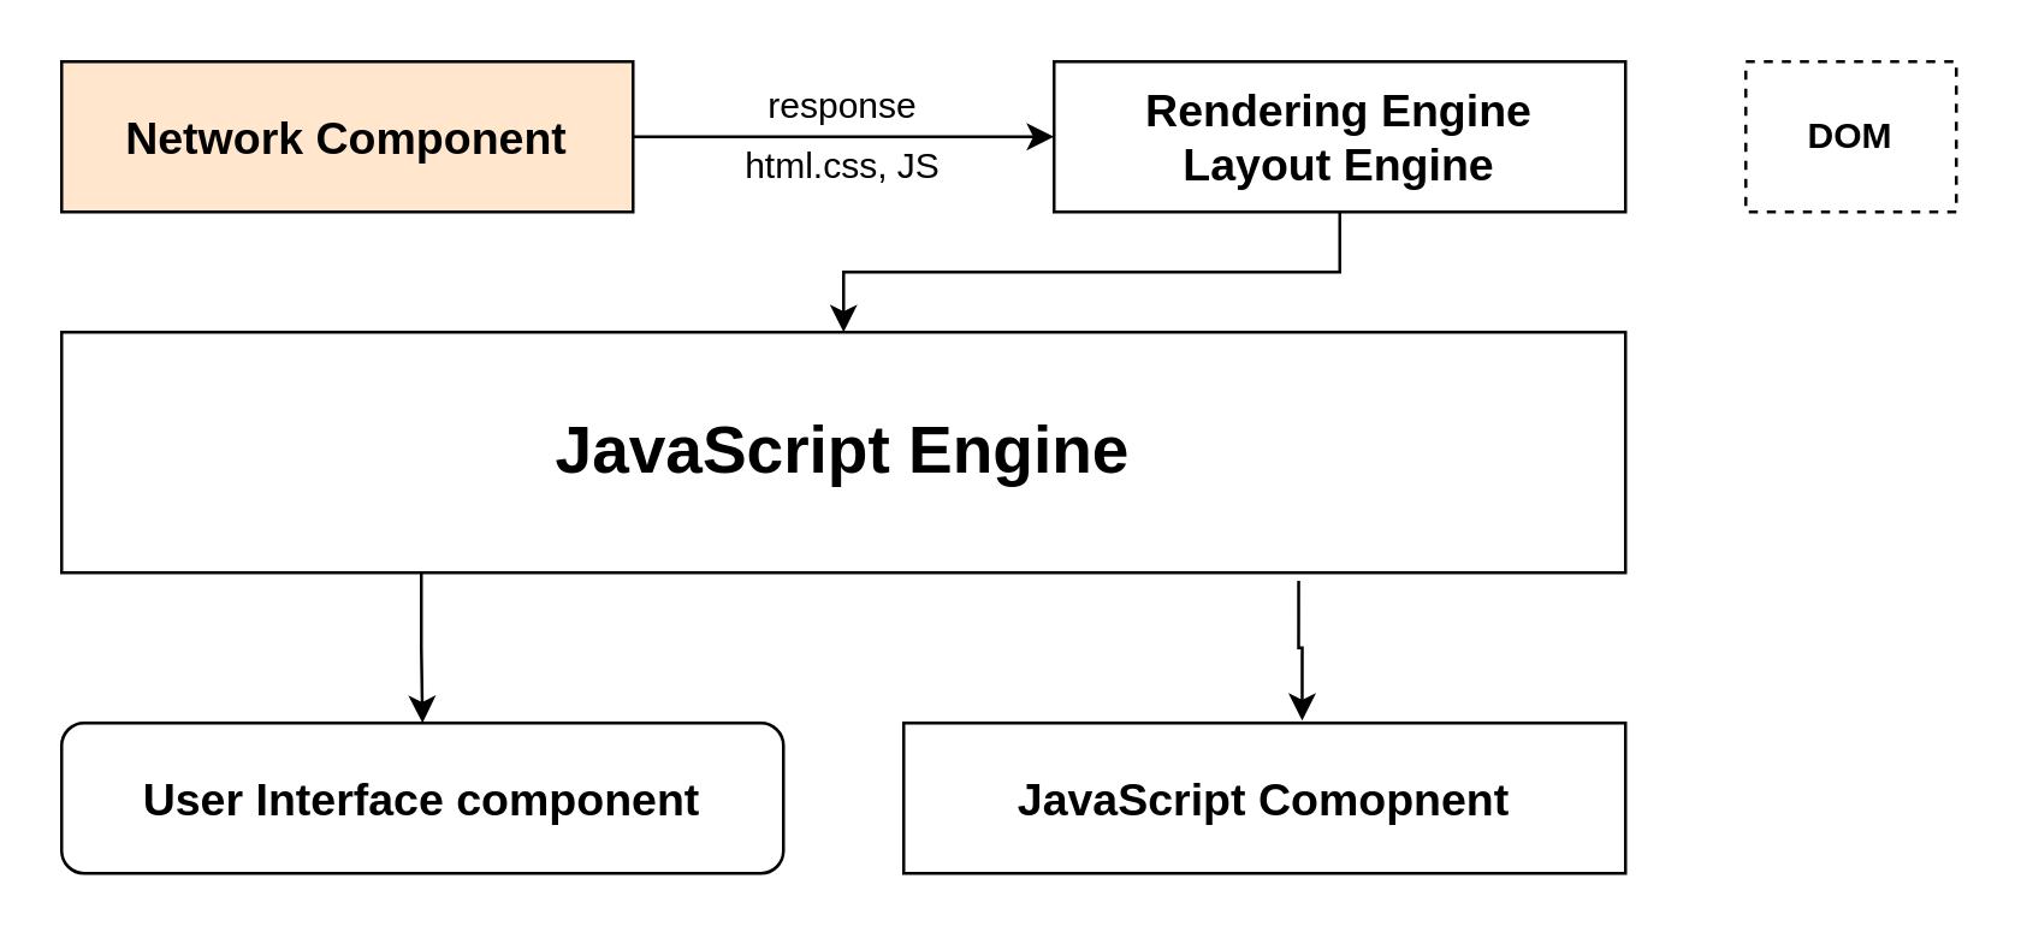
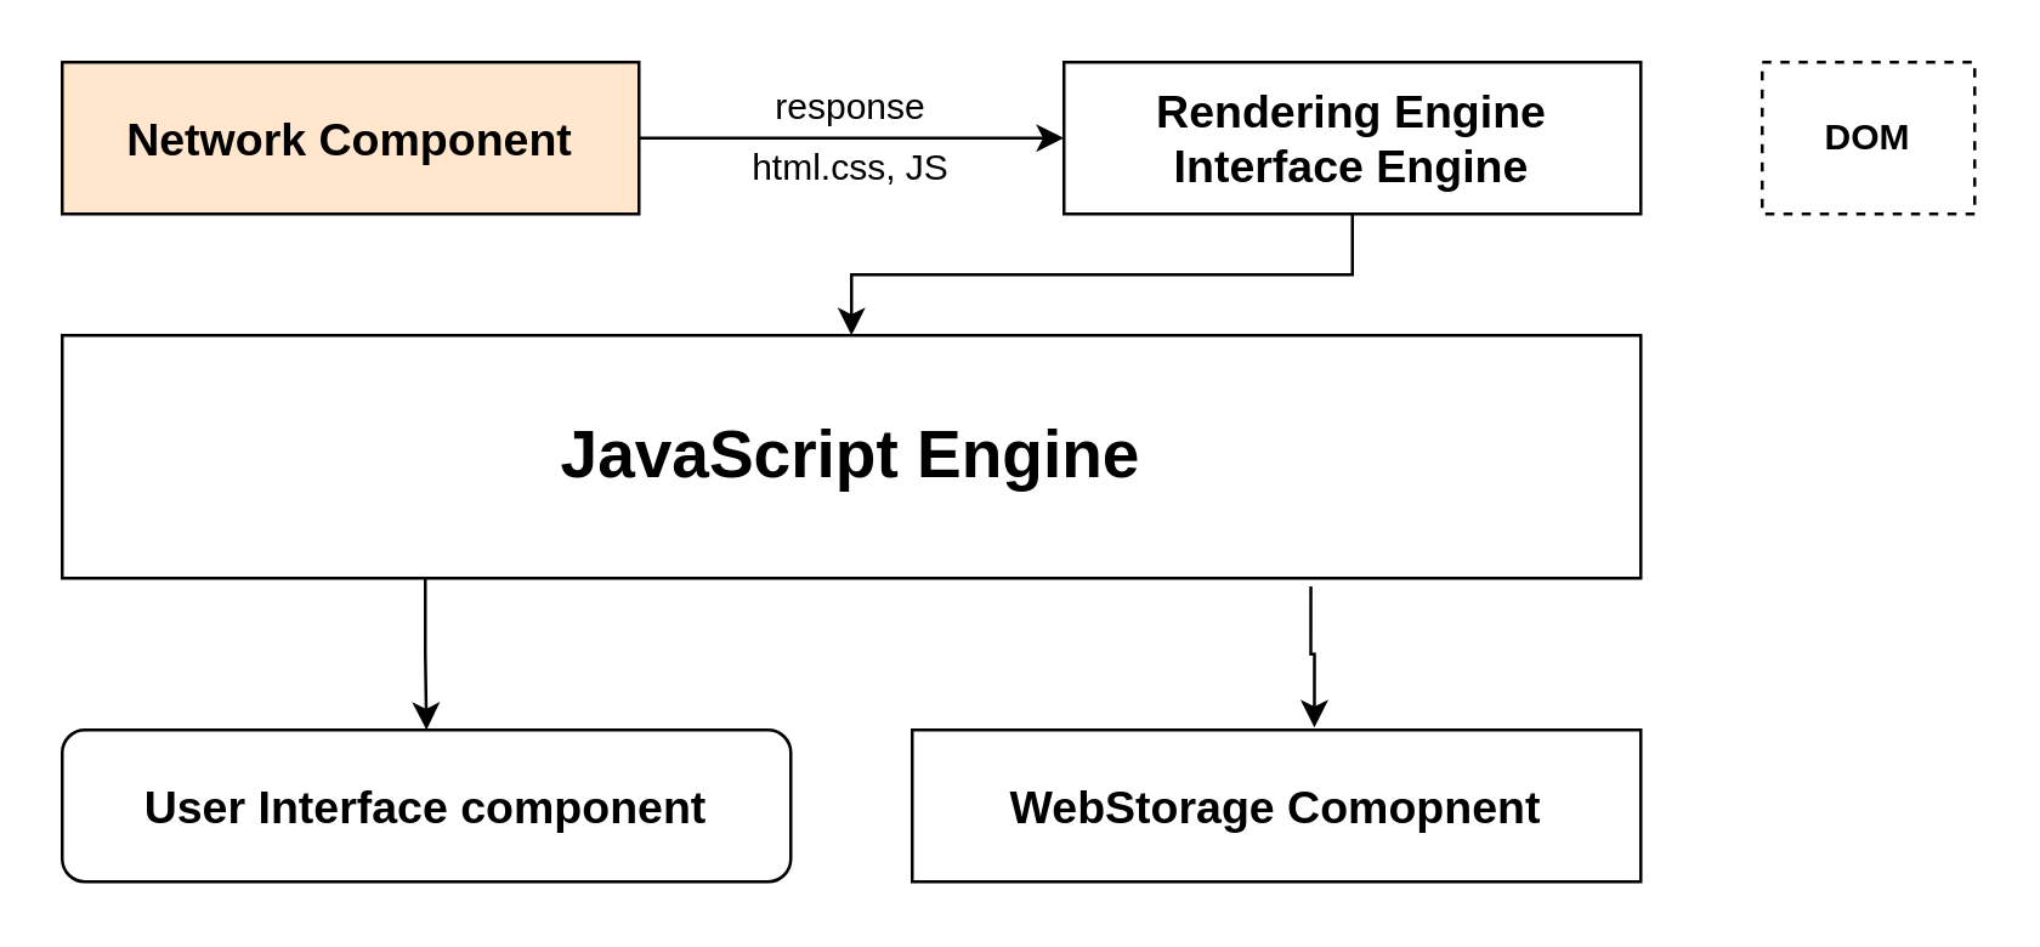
- <mxCell id="5" value="Rendering Engine&lt;div&gt;Layout Engine&lt;/div&gt;" style="rounded=0;whiteSpace=wrap;html=1;fontStyle=1;fontSize=15;" vertex="1" parent="1"><mxGeometry x="350" y="20" width="190" height="50" as="geometry" /></mxCell>
+ <mxCell id="5" value="Rendering Engine&lt;div&gt;Interface Engine&lt;/div&gt;" style="rounded=0;whiteSpace=wrap;html=1;fontStyle=1;fontSize=15;" vertex="1" parent="1"><mxGeometry x="350" y="20" width="190" height="50" as="geometry" /></mxCell>
- <mxCell id="12" value="JavaScript Comopnent" style="rounded=0;whiteSpace=wrap;html=1;fontStyle=1;fontSize=15;" vertex="1" parent="1"><mxGeometry x="300" y="240" width="240" height="50" as="geometry" /></mxCell>
+ <mxCell id="12" value="WebStorage Comopnent" style="rounded=0;whiteSpace=wrap;html=1;fontStyle=1;fontSize=15;" vertex="1" parent="1"><mxGeometry x="300" y="240" width="240" height="50" as="geometry" /></mxCell>
